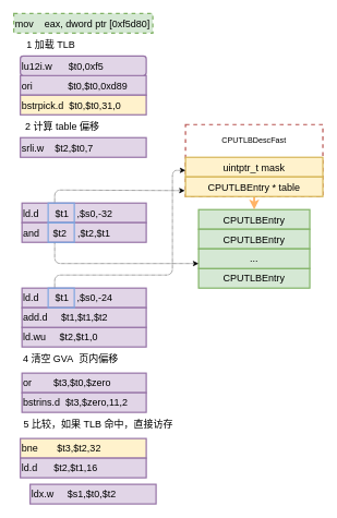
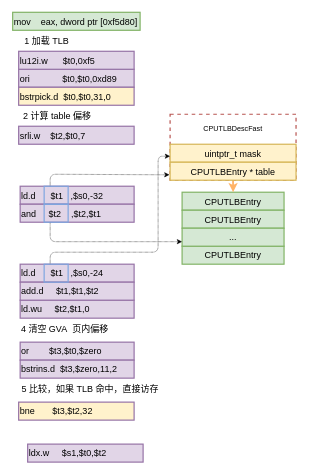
- <mxCell id="5" value="&lt;div&gt;mov&amp;nbsp; &amp;nbsp; eax, dword ptr [0xf5d80]&lt;/div&gt;" style="rounded=0;whiteSpace=wrap;html=1;fillColor=#d5e8d4;strokeColor=#82b366;fontSize=15;strokeWidth=2;glass=0;sketch=0;shadow=0;align=left;dashed=1;" parent="1" vertex="1"><mxGeometry x="20.5" y="20" width="212.5" height="30" as="geometry" /></mxCell>
+ <mxCell id="5" value="&lt;div&gt;mov&amp;nbsp; &amp;nbsp; eax, dword ptr [0xf5d80]&lt;/div&gt;" style="rounded=0;whiteSpace=wrap;html=1;fillColor=#d5e8d4;strokeColor=#82b366;fontSize=15;strokeWidth=2;glass=0;sketch=0;shadow=0;align=left;" parent="1" vertex="1"><mxGeometry x="20.5" y="20" width="212.5" height="30" as="geometry" /></mxCell>
- <mxCell id="7" value="&lt;div&gt;lu12i.w&amp;nbsp; &amp;nbsp; &amp;nbsp; $t0,0xf5&lt;/div&gt;" style="whiteSpace=wrap;html=1;fillColor=#e1d5e7;strokeColor=#9673a6;fontSize=15;strokeWidth=2;glass=0;sketch=0;shadow=0;align=left;rounded=1;" parent="1" vertex="1"><mxGeometry x="30.5" y="85" width="192.5" height="30" as="geometry" /></mxCell>
+ <mxCell id="7" value="&lt;div&gt;lu12i.w&amp;nbsp; &amp;nbsp; &amp;nbsp; $t0,0xf5&lt;/div&gt;" style="rounded=0;whiteSpace=wrap;html=1;fillColor=#e1d5e7;strokeColor=#9673a6;fontSize=15;strokeWidth=2;glass=0;sketch=0;shadow=0;align=left;" parent="1" vertex="1"><mxGeometry x="30.5" y="85" width="192.5" height="30" as="geometry" /></mxCell>
- <mxCell id="33" value="ld.d&amp;nbsp; &amp;nbsp; &amp;nbsp; $t2,$t1,16" style="rounded=0;whiteSpace=wrap;html=1;fillColor=#e1d5e7;strokeColor=#9673a6;fontSize=15;strokeWidth=2;glass=0;sketch=0;shadow=0;align=left;" parent="1" vertex="1"><mxGeometry x="30.5" y="700" width="192.5" height="30" as="geometry" /></mxCell>
